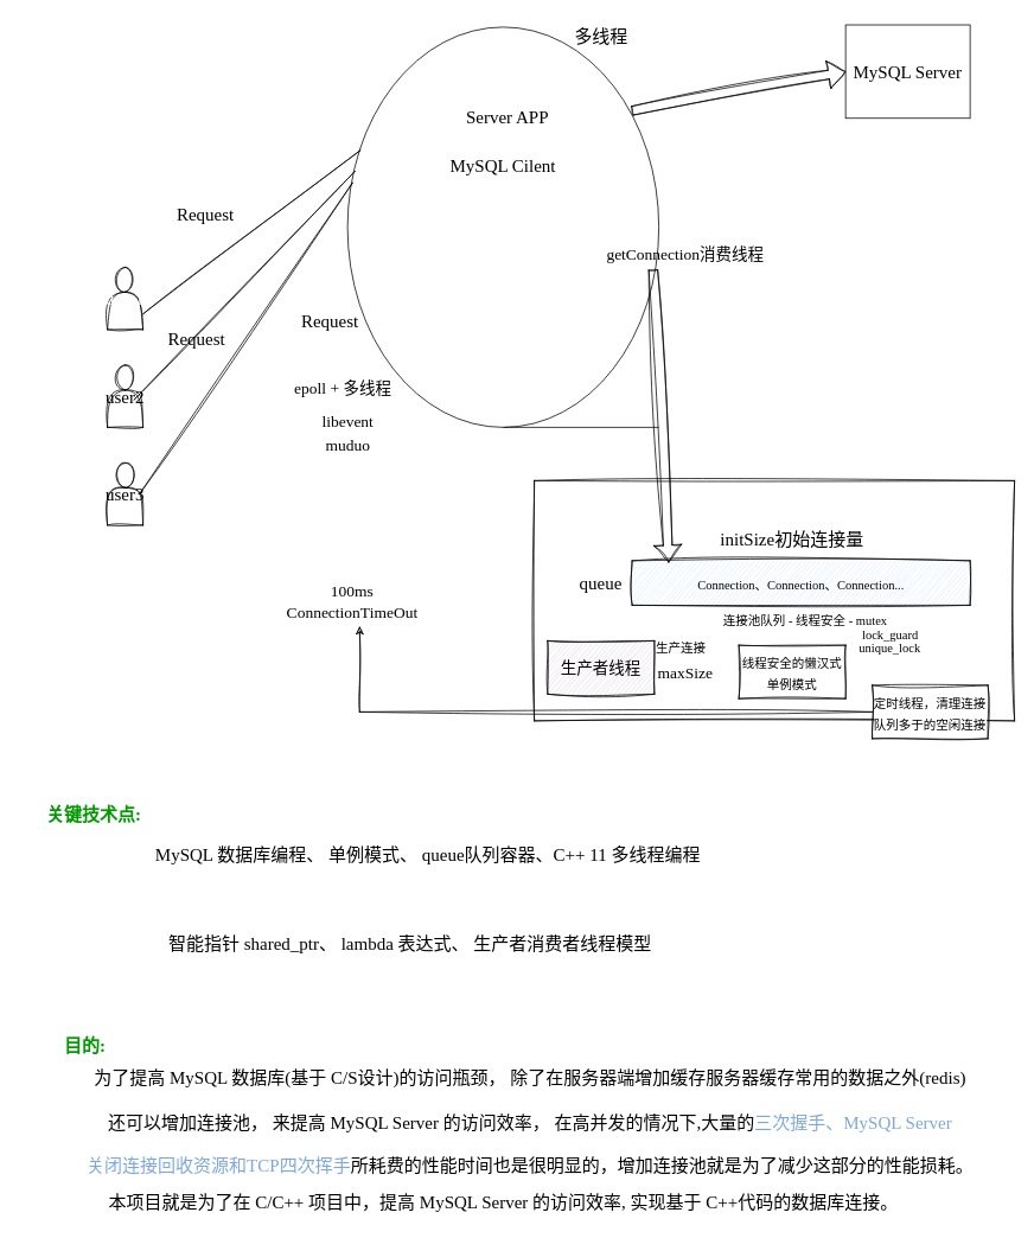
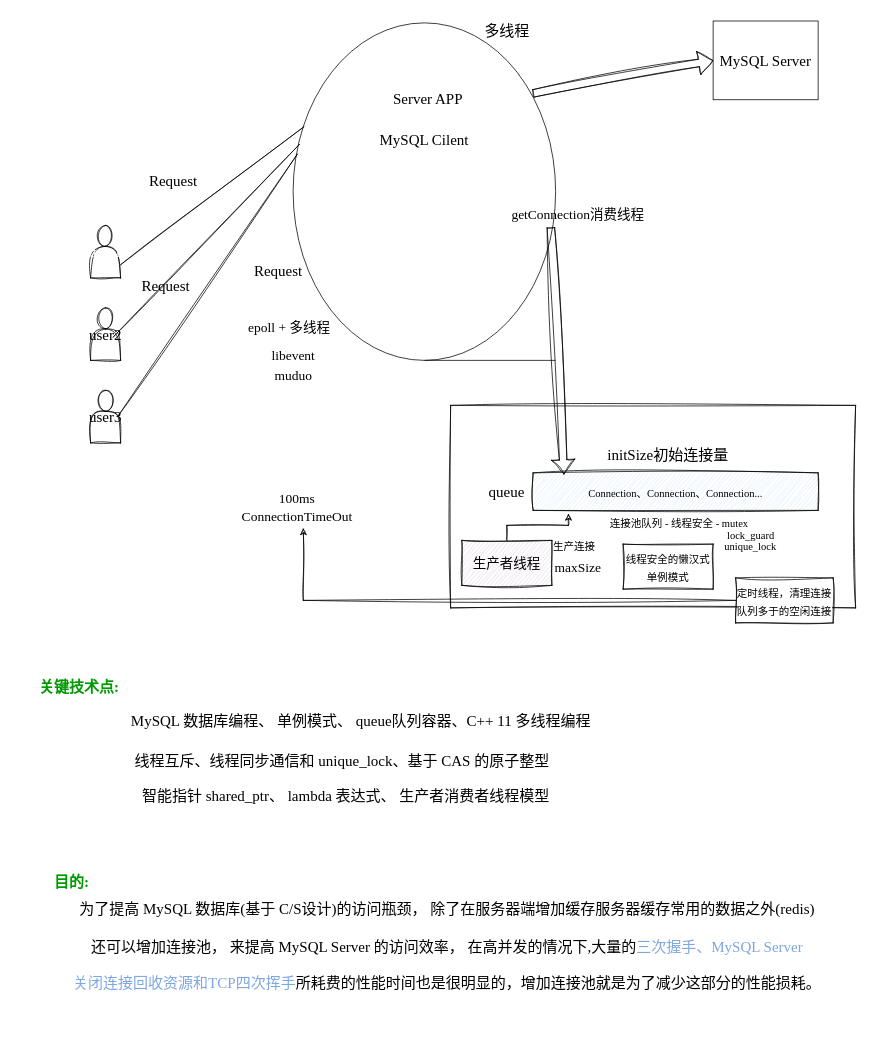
+ <mxCell id="22" style="edgeStyle=orthogonalEdgeStyle;rounded=0;sketch=1;hachureGap=4;jiggle=2;curveFitting=1;orthogonalLoop=1;jettySize=auto;html=1;entryX=0.124;entryY=1.093;entryDx=0;entryDy=0;entryPerimeter=0;fontFamily=Architects Daughter;fontSource=https%3A%2F%2Ffonts.googleapis.com%2Fcss%3Ffamily%3DArchitects%2BDaughter;fontSize=16;" parent="1" source="21" target="18" edge="1"><mxGeometry relative="1" as="geometry" /></mxCell>
+ <mxCell id="39" value="线程互斥、线程同步通信和 unique_lock、基于 CAS 的原子整型" style="text;html=1;align=center;verticalAlign=middle;resizable=0;points=[];autosize=1;strokeColor=none;fillColor=none;fontSize=20;fontFamily=Architects Daughter;" vertex="1" parent="1"><mxGeometry x="160" y="993" width="590" height="40" as="geometry" /></mxCell>
- <mxCell id="44" value="本项目就是为了在 C/C++ 项目中，提高 MySQL Server 的访问效率, 实现基于 C++代码的数据库连接。" style="text;html=1;align=center;verticalAlign=middle;resizable=0;points=[];autosize=1;strokeColor=none;fillColor=none;fontSize=20;fontFamily=Architects Daughter;" vertex="1" parent="1"><mxGeometry x="90" y="1330" width="950" height="40" as="geometry" /></mxCell>
